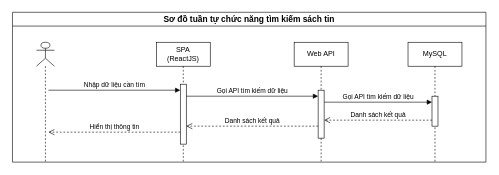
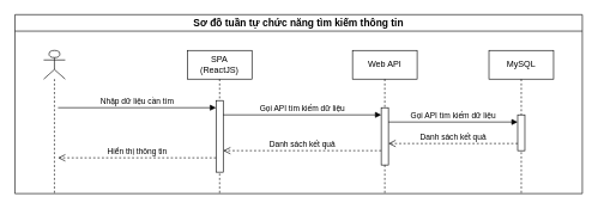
- <mxCell id="2" value="Sơ đồ tuần tự chức năng tìm kiếm sách tin" style="swimlane;whiteSpace=wrap;html=1;startSize=23;fontSize=14;" parent="1" vertex="1"><mxGeometry x="20" y="20" width="790" height="250" as="geometry" /></mxCell>
+ <mxCell id="2" value="Sơ đồ tuần tự chức năng tìm kiếm thông tin" style="swimlane;whiteSpace=wrap;html=1;startSize=23;fontSize=14;" parent="1" vertex="1"><mxGeometry x="20" y="20" width="790" height="250" as="geometry" /></mxCell>
